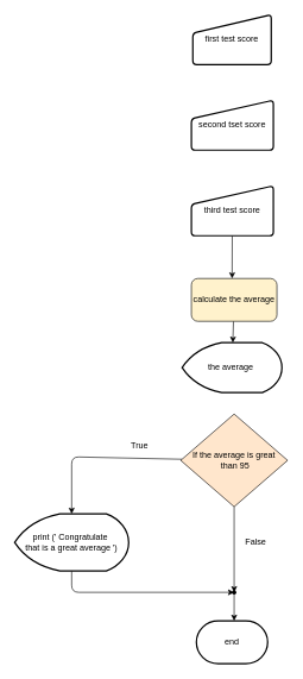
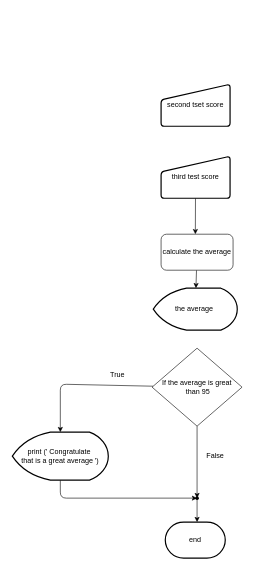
- <mxCell id="2" value="first test score" style="html=1;strokeWidth=2;shape=manualInput;whiteSpace=wrap;rounded=1;size=26;arcSize=11;" parent="1" vertex="1"><mxGeometry x="270" y="20" width="110" height="70" as="geometry" /></mxCell>
- <mxCell id="17" value="calculate the average" style="rounded=1;whiteSpace=wrap;html=1;fillColor=#fff2cc;" parent="1" vertex="1"><mxGeometry x="268" y="390" width="120" height="60" as="geometry" /></mxCell>
+ <mxCell id="17" value="calculate the average" style="rounded=1;whiteSpace=wrap;html=1;" parent="1" vertex="1"><mxGeometry x="268" y="390" width="120" height="60" as="geometry" /></mxCell>
- <mxCell id="5" value="If the average is great&lt;br&gt;&amp;nbsp;than 95" style="rhombus;whiteSpace=wrap;html=1;fillColor=#ffe6cc;" parent="1" vertex="1"><mxGeometry x="253" y="580" width="150" height="130" as="geometry" /></mxCell>
+ <mxCell id="5" value="If the average is great&lt;br&gt;&amp;nbsp;than 95" style="rhombus;whiteSpace=wrap;html=1;" parent="1" vertex="1"><mxGeometry x="253" y="580" width="150" height="130" as="geometry" /></mxCell>
